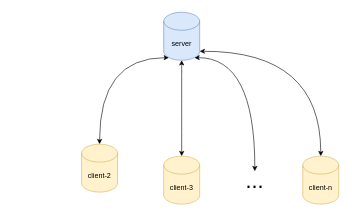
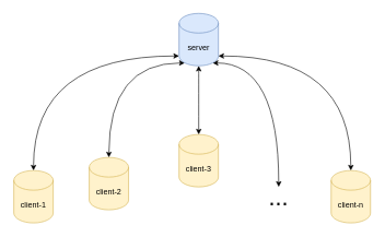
+ <mxCell id="2" style="edgeStyle=orthogonalEdgeStyle;rounded=0;orthogonalLoop=1;jettySize=auto;html=1;exitX=0;exitY=1;exitDx=0;exitDy=-15;exitPerimeter=0;fontSize=36;curved=1;startArrow=classic;startFill=1;" edge="1" parent="1" source="7" target="8"><mxGeometry relative="1" as="geometry" /></mxCell>
+ <mxCell id="8" value="client-1" style="shape=cylinder3;whiteSpace=wrap;html=1;boundedLbl=1;backgroundOutline=1;size=15;fillColor=#fff2cc;strokeColor=#d6b656;" vertex="1" parent="1"><mxGeometry x="20" y="260" width="60" height="80" as="geometry" /></mxCell>
- <mxCell id="10" value="client-3" style="shape=cylinder3;whiteSpace=wrap;html=1;boundedLbl=1;backgroundOutline=1;size=15;fillColor=#fff2cc;strokeColor=#d6b656;" vertex="1" parent="1"><mxGeometry x="272" y="260" width="60" height="80" as="geometry" /></mxCell>
+ <mxCell id="10" value="client-3" style="shape=cylinder3;whiteSpace=wrap;html=1;boundedLbl=1;backgroundOutline=1;size=15;fillColor=#fff2cc;strokeColor=#d6b656;" vertex="1" parent="1"><mxGeometry x="272" y="205" width="60" height="80" as="geometry" /></mxCell>
